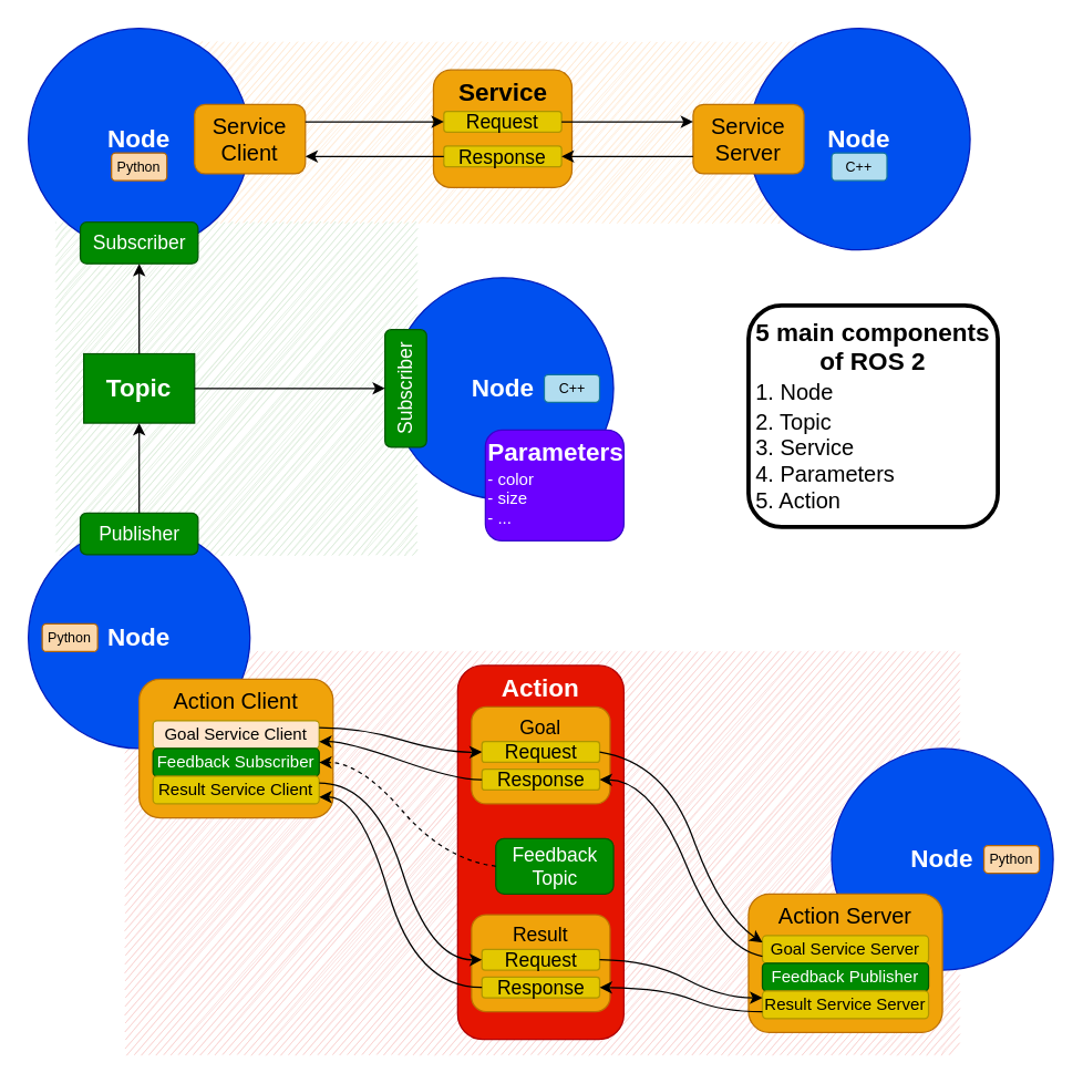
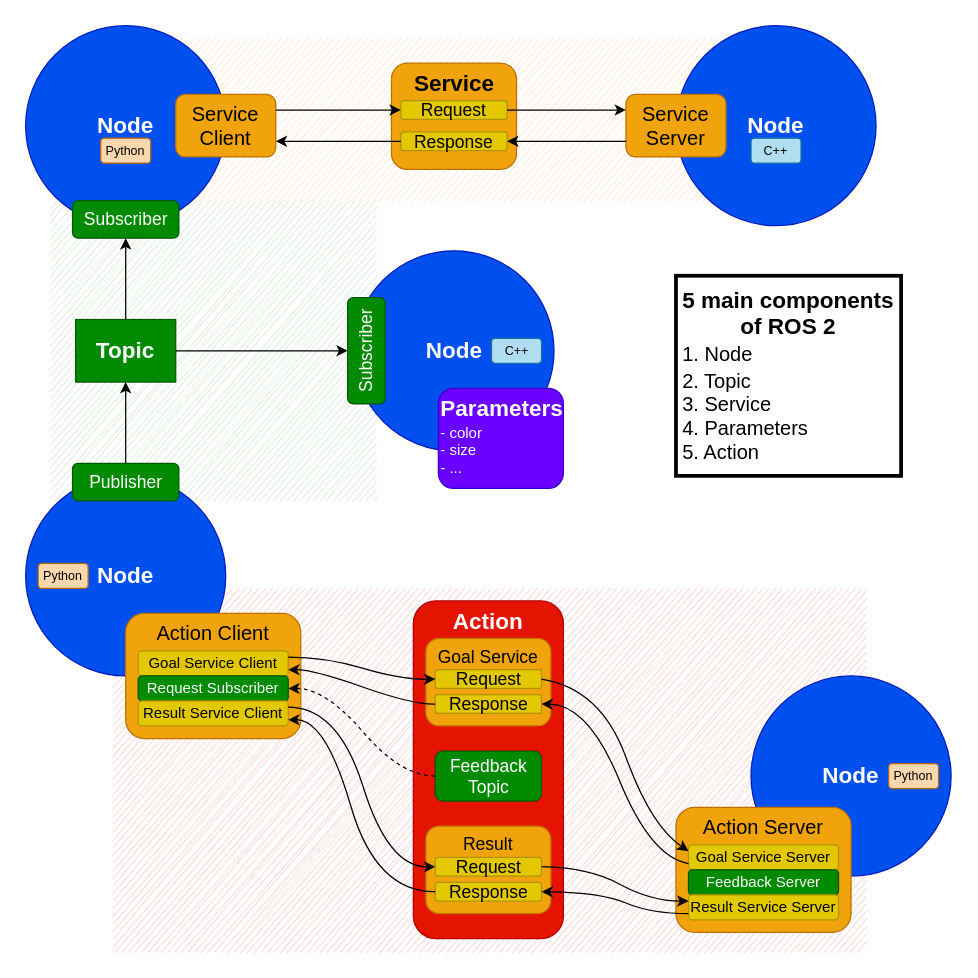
- <mxCell id="57" value="&lt;b&gt;5 main components&lt;br&gt;of ROS 2&lt;br&gt;&lt;div style=&quot;text-align: left&quot;&gt;&lt;span style=&quot;font-size: 16px ; font-weight: normal&quot;&gt;1. Node&lt;/span&gt;&lt;/div&gt;&lt;/b&gt;&lt;font style=&quot;font-size: 16px&quot;&gt;&lt;div style=&quot;text-align: left&quot;&gt;&lt;span&gt;2. Topic&lt;/span&gt;&lt;/div&gt;&lt;div style=&quot;text-align: left&quot;&gt;&lt;span&gt;3. Service&lt;/span&gt;&lt;/div&gt;&lt;div style=&quot;text-align: left&quot;&gt;&lt;span&gt;4. Parameters&lt;/span&gt;&lt;/div&gt;&lt;div style=&quot;text-align: left&quot;&gt;&lt;span&gt;5. Action&lt;/span&gt;&lt;/div&gt;&lt;/font&gt;" style="whiteSpace=wrap;html=1;shadow=0;glass=0;sketch=0;fontSize=18;gradientColor=none;align=center;strokeWidth=3;rounded=1;" vertex="1" parent="1"><mxGeometry x="540" y="220" width="180" height="160" as="geometry" /></mxCell>
+ <mxCell id="57" value="&lt;b&gt;5 main components&lt;br&gt;of ROS 2&lt;br&gt;&lt;div style=&quot;text-align: left&quot;&gt;&lt;span style=&quot;font-size: 16px ; font-weight: normal&quot;&gt;1. Node&lt;/span&gt;&lt;/div&gt;&lt;/b&gt;&lt;font style=&quot;font-size: 16px&quot;&gt;&lt;div style=&quot;text-align: left&quot;&gt;&lt;span&gt;2. Topic&lt;/span&gt;&lt;/div&gt;&lt;div style=&quot;text-align: left&quot;&gt;&lt;span&gt;3. Service&lt;/span&gt;&lt;/div&gt;&lt;div style=&quot;text-align: left&quot;&gt;&lt;span&gt;4. Parameters&lt;/span&gt;&lt;/div&gt;&lt;div style=&quot;text-align: left&quot;&gt;&lt;span&gt;5. Action&lt;/span&gt;&lt;/div&gt;&lt;/font&gt;" style="rounded=0;whiteSpace=wrap;html=1;shadow=0;glass=0;sketch=0;fontSize=18;gradientColor=none;align=center;strokeWidth=3;" vertex="1" parent="1"><mxGeometry x="540" y="220" width="180" height="160" as="geometry" /></mxCell>
- <mxCell id="29" value="Goal Service Client" style="rounded=1;whiteSpace=wrap;html=1;fillColor=#ffe6cc;fontColor=#000000;strokeColor=#B09500;" vertex="1" parent="1"><mxGeometry x="110" y="520" width="120" height="20" as="geometry" /></mxCell>
+ <mxCell id="29" value="Goal Service Client" style="rounded=1;whiteSpace=wrap;html=1;fillColor=#e3c800;fontColor=#000000;strokeColor=#B09500;" vertex="1" parent="1"><mxGeometry x="110" y="520" width="120" height="20" as="geometry" /></mxCell>
- <mxCell id="35" value="Goal Parameters" style="rounded=1;whiteSpace=wrap;html=1;fontSize=14;verticalAlign=top;fillColor=#f0a30a;fontColor=#000000;strokeColor=#BD7000;" vertex="1" parent="1"><mxGeometry x="340" y="510" width="100" height="70" as="geometry" /></mxCell>
+ <mxCell id="35" value="Goal Service" style="rounded=1;whiteSpace=wrap;html=1;fontSize=14;verticalAlign=top;fillColor=#f0a30a;fontColor=#000000;strokeColor=#BD7000;" vertex="1" parent="1"><mxGeometry x="340" y="510" width="100" height="70" as="geometry" /></mxCell>
- <mxCell id="31" value="Feedback Subscriber" style="rounded=1;whiteSpace=wrap;html=1;fillColor=#008a00;fontColor=#ffffff;strokeColor=#005700;" vertex="1" parent="1"><mxGeometry x="110" y="540" width="120" height="20" as="geometry" /></mxCell>
+ <mxCell id="31" value="Request Subscriber" style="rounded=1;whiteSpace=wrap;html=1;fillColor=#008a00;fontColor=#ffffff;strokeColor=#005700;" vertex="1" parent="1"><mxGeometry x="110" y="540" width="120" height="20" as="geometry" /></mxCell>
- <mxCell id="41" value="Feedback&lt;br&gt;Topic" style="rounded=1;whiteSpace=wrap;html=1;fontSize=14;fillColor=#008a00;fontColor=#ffffff;strokeColor=#005700;" vertex="1" parent="1"><mxGeometry x="357.5" y="605" width="85" height="40" as="geometry" /></mxCell>
+ <mxCell id="41" value="Feedback&lt;br&gt;Topic" style="rounded=1;whiteSpace=wrap;html=1;fontSize=14;fillColor=#008a00;fontColor=#ffffff;strokeColor=#005700;" vertex="1" parent="1"><mxGeometry x="347.5" y="600" width="85" height="40" as="geometry" /></mxCell>
- <mxCell id="32" value="Feedback Publisher" style="rounded=1;whiteSpace=wrap;html=1;fillColor=#008a00;fontColor=#ffffff;strokeColor=#005700;" vertex="1" parent="1"><mxGeometry x="550" y="695" width="120" height="20" as="geometry" /></mxCell>
+ <mxCell id="32" value="Feedback Server" style="rounded=1;whiteSpace=wrap;html=1;fillColor=#008a00;fontColor=#ffffff;strokeColor=#005700;" vertex="1" parent="1"><mxGeometry x="550" y="695" width="120" height="20" as="geometry" /></mxCell>
